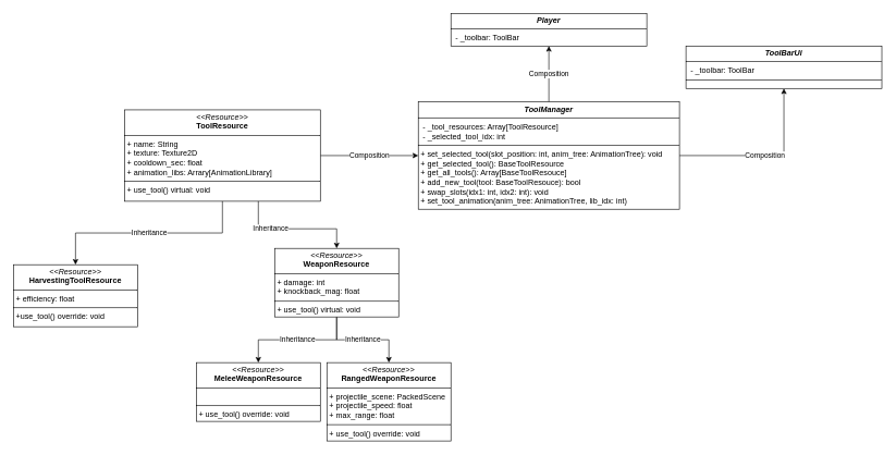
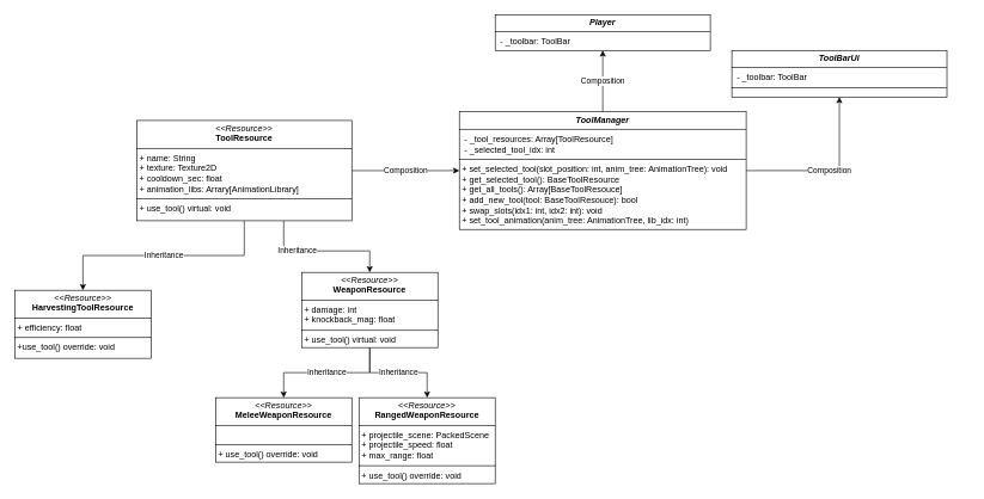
- <mxCell id="16" value="&lt;p style=&quot;margin:0px;margin-top:4px;text-align:center;&quot;&gt;&lt;i&gt;&lt;b&gt;ToolBarUi&lt;/b&gt;&lt;/i&gt;&lt;/p&gt;&lt;hr size=&quot;1&quot; style=&quot;border-style:solid;&quot;&gt;&lt;p style=&quot;margin:0px;margin-left:4px;&quot;&gt;&lt;span style=&quot;background-color: transparent; color: light-dark(rgb(0, 0, 0), rgb(255, 255, 255));&quot;&gt;&amp;nbsp;-&lt;/span&gt;&lt;span style=&quot;background-color: transparent; color: light-dark(rgb(0, 0, 0), rgb(255, 255, 255));&quot;&gt;&amp;nbsp;_toolbar: ToolBar&lt;/span&gt;&lt;span style=&quot;background-color: transparent; color: light-dark(rgb(0, 0, 0), rgb(255, 255, 255));&quot;&gt;&lt;br&gt;&lt;/span&gt;&lt;/p&gt;&lt;hr size=&quot;1&quot; style=&quot;border-style:solid;&quot;&gt;&lt;p style=&quot;margin:0px;margin-left:4px;&quot;&gt;&lt;br&gt;&lt;/p&gt;" style="verticalAlign=top;align=left;overflow=fill;html=1;whiteSpace=wrap;" parent="1" vertex="1"><mxGeometry x="1050" y="70" width="300" height="65" as="geometry" /></mxCell>
+ <mxCell id="16" value="&lt;p style=&quot;margin:0px;margin-top:4px;text-align:center;&quot;&gt;&lt;i&gt;&lt;b&gt;ToolBarUi&lt;/b&gt;&lt;/i&gt;&lt;/p&gt;&lt;hr size=&quot;1&quot; style=&quot;border-style:solid;&quot;&gt;&lt;p style=&quot;margin:0px;margin-left:4px;&quot;&gt;&lt;span style=&quot;background-color: transparent; color: light-dark(rgb(0, 0, 0), rgb(255, 255, 255));&quot;&gt;&amp;nbsp;-&lt;/span&gt;&lt;span style=&quot;background-color: transparent; color: light-dark(rgb(0, 0, 0), rgb(255, 255, 255));&quot;&gt;&amp;nbsp;_toolbar: ToolBar&lt;/span&gt;&lt;span style=&quot;background-color: transparent; color: light-dark(rgb(0, 0, 0), rgb(255, 255, 255));&quot;&gt;&lt;br&gt;&lt;/span&gt;&lt;/p&gt;&lt;hr size=&quot;1&quot; style=&quot;border-style:solid;&quot;&gt;&lt;p style=&quot;margin:0px;margin-left:4px;&quot;&gt;&lt;br&gt;&lt;/p&gt;" style="verticalAlign=top;align=left;overflow=fill;html=1;whiteSpace=wrap;" parent="1" vertex="1"><mxGeometry x="1020" y="70" width="300" height="65" as="geometry" /></mxCell>
